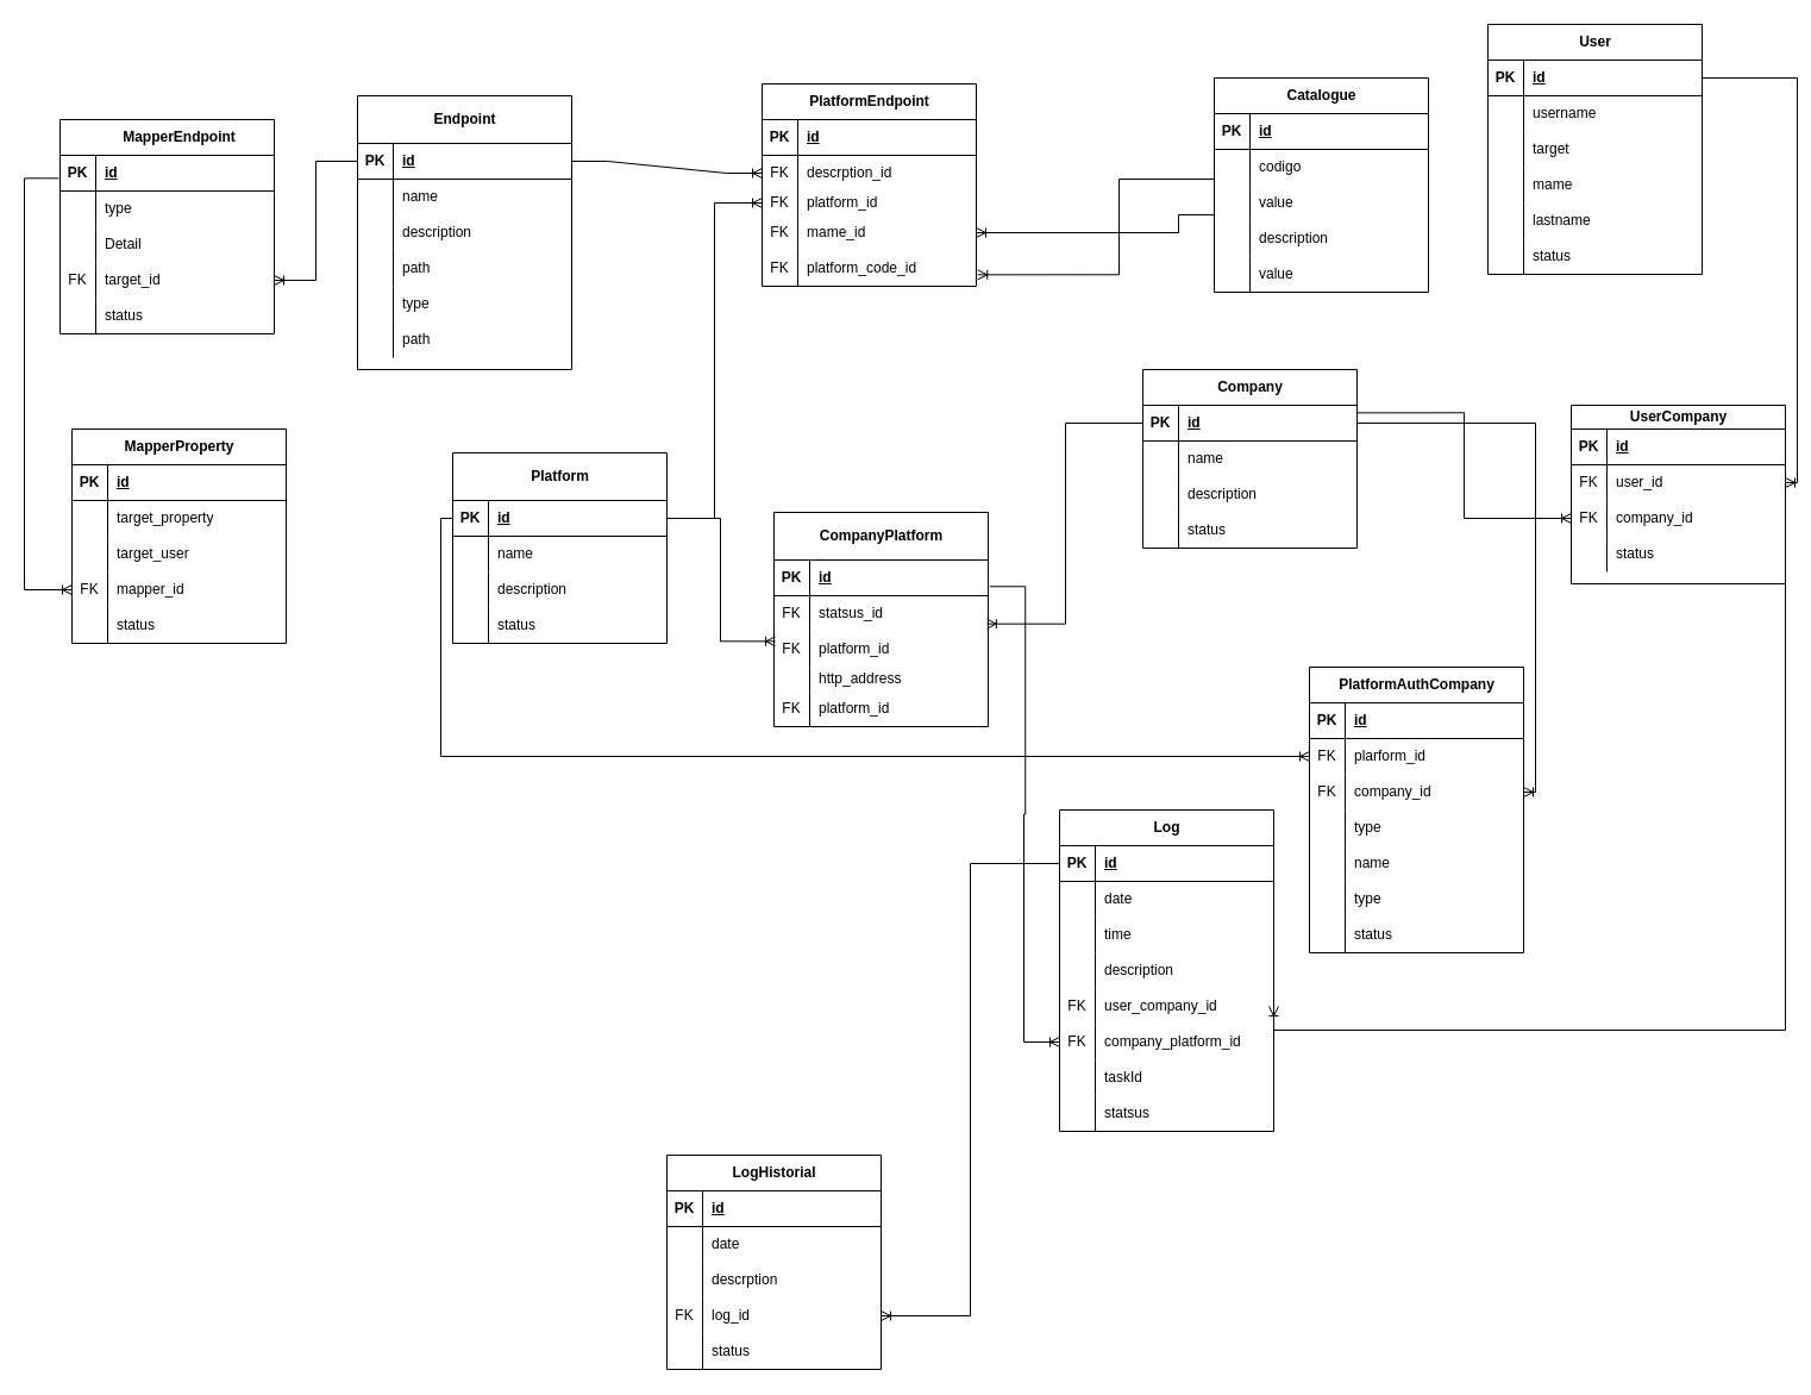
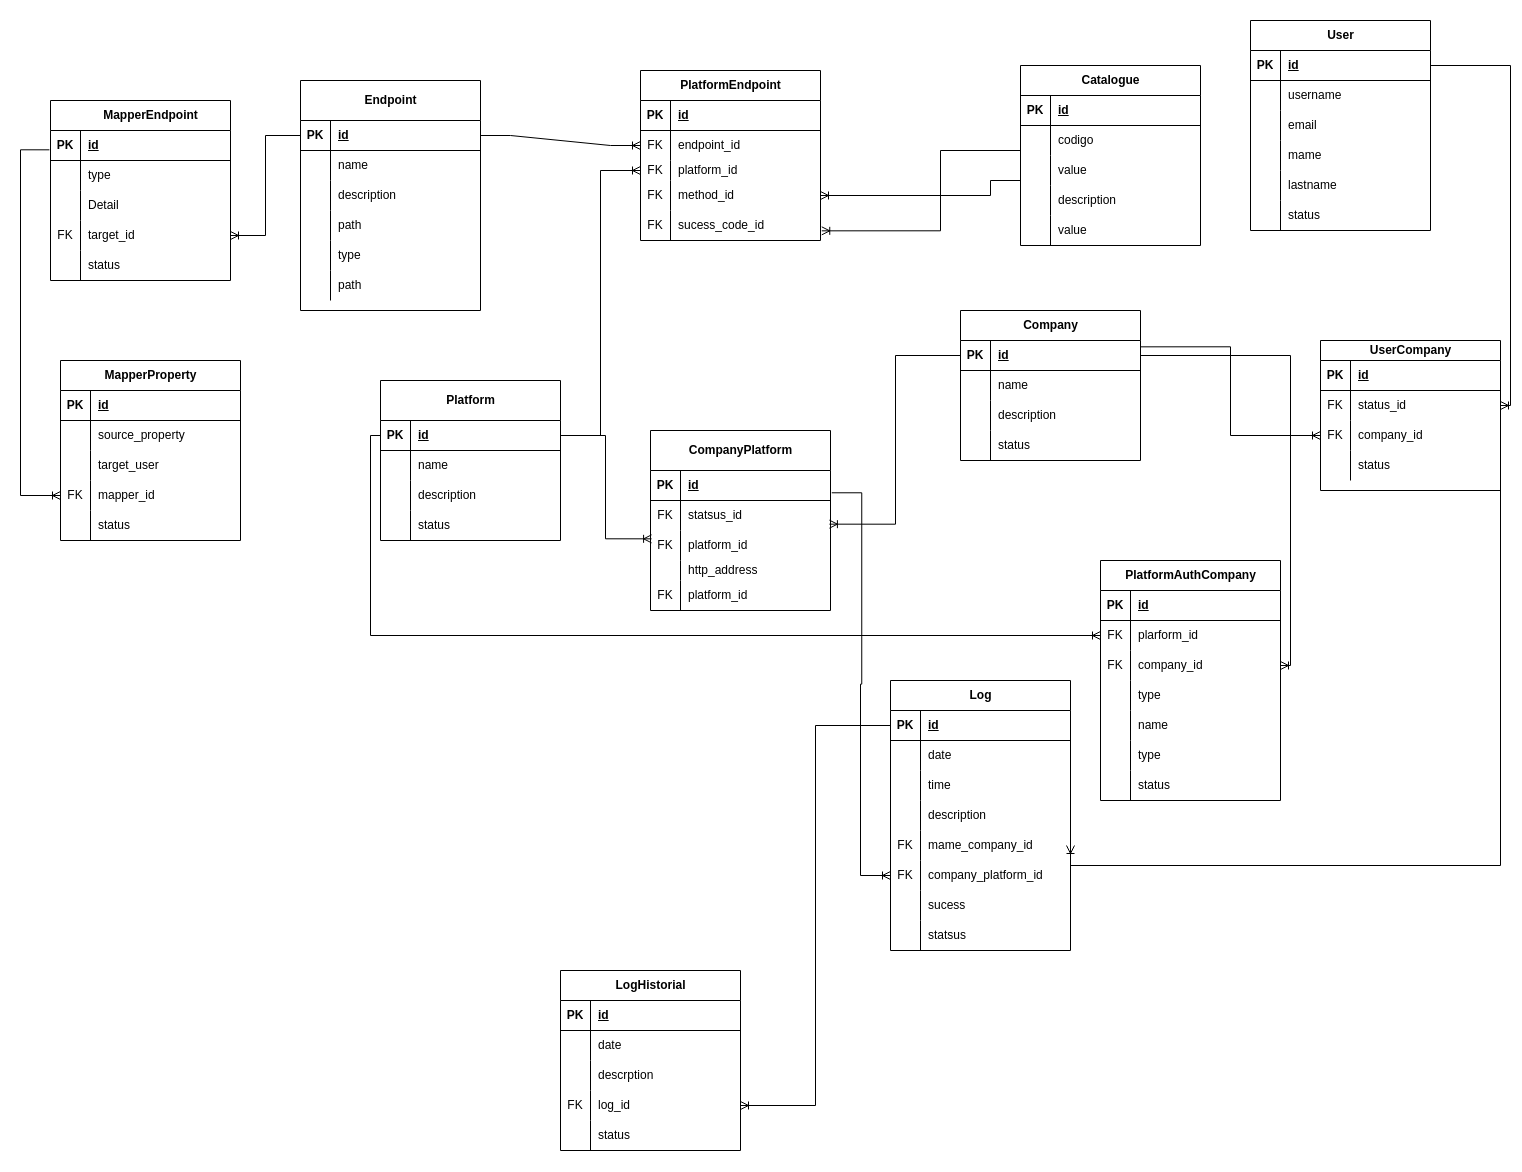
- <mxCell id="108" value="target" style="shape=partialRectangle;connectable=0;fillColor=none;top=0;left=0;bottom=0;right=0;align=left;spacingLeft=6;overflow=hidden;whiteSpace=wrap;html=1;" parent="106" vertex="1"><mxGeometry x="30" width="150" height="30" as="geometry"><mxRectangle width="150" height="30" as="alternateBounds" /></mxGeometry></mxCell>
+ <mxCell id="108" value="email" style="shape=partialRectangle;connectable=0;fillColor=none;top=0;left=0;bottom=0;right=0;align=left;spacingLeft=6;overflow=hidden;whiteSpace=wrap;html=1;" parent="106" vertex="1"><mxGeometry x="30" width="150" height="30" as="geometry"><mxRectangle width="150" height="30" as="alternateBounds" /></mxGeometry></mxCell>
- <mxCell id="53" value="descrption_id" style="shape=partialRectangle;connectable=0;fillColor=none;top=0;left=0;bottom=0;right=0;align=left;spacingLeft=6;overflow=hidden;whiteSpace=wrap;html=1;" parent="51" vertex="1"><mxGeometry x="30" width="150" height="30" as="geometry"><mxRectangle width="150" height="30" as="alternateBounds" /></mxGeometry></mxCell>
+ <mxCell id="53" value="endpoint_id" style="shape=partialRectangle;connectable=0;fillColor=none;top=0;left=0;bottom=0;right=0;align=left;spacingLeft=6;overflow=hidden;whiteSpace=wrap;html=1;" parent="51" vertex="1"><mxGeometry x="30" width="150" height="30" as="geometry"><mxRectangle width="150" height="30" as="alternateBounds" /></mxGeometry></mxCell>
- <mxCell id="59" value="mame_id" style="shape=partialRectangle;connectable=0;fillColor=none;top=0;left=0;bottom=0;right=0;align=left;spacingLeft=6;overflow=hidden;whiteSpace=wrap;html=1;" parent="57" vertex="1"><mxGeometry x="30" width="150" height="30" as="geometry"><mxRectangle width="150" height="30" as="alternateBounds" /></mxGeometry></mxCell>
+ <mxCell id="59" value="method_id" style="shape=partialRectangle;connectable=0;fillColor=none;top=0;left=0;bottom=0;right=0;align=left;spacingLeft=6;overflow=hidden;whiteSpace=wrap;html=1;" parent="57" vertex="1"><mxGeometry x="30" width="150" height="30" as="geometry"><mxRectangle width="150" height="30" as="alternateBounds" /></mxGeometry></mxCell>
- <mxCell id="62" value="platform_code_id" style="shape=partialRectangle;connectable=0;fillColor=none;top=0;left=0;bottom=0;right=0;align=left;spacingLeft=6;overflow=hidden;whiteSpace=wrap;html=1;" parent="60" vertex="1"><mxGeometry x="30" width="150" height="30" as="geometry"><mxRectangle width="150" height="30" as="alternateBounds" /></mxGeometry></mxCell>
+ <mxCell id="62" value="sucess_code_id" style="shape=partialRectangle;connectable=0;fillColor=none;top=0;left=0;bottom=0;right=0;align=left;spacingLeft=6;overflow=hidden;whiteSpace=wrap;html=1;" parent="60" vertex="1"><mxGeometry x="30" width="150" height="30" as="geometry"><mxRectangle width="150" height="30" as="alternateBounds" /></mxGeometry></mxCell>
- <mxCell id="126" value="user_id" style="shape=partialRectangle;connectable=0;fillColor=none;top=0;left=0;bottom=0;right=0;align=left;spacingLeft=6;overflow=hidden;whiteSpace=wrap;html=1;" parent="124" vertex="1"><mxGeometry x="30" width="150" height="30" as="geometry"><mxRectangle width="150" height="30" as="alternateBounds" /></mxGeometry></mxCell>
+ <mxCell id="126" value="status_id" style="shape=partialRectangle;connectable=0;fillColor=none;top=0;left=0;bottom=0;right=0;align=left;spacingLeft=6;overflow=hidden;whiteSpace=wrap;html=1;" parent="124" vertex="1"><mxGeometry x="30" width="150" height="30" as="geometry"><mxRectangle width="150" height="30" as="alternateBounds" /></mxGeometry></mxCell>
- <mxCell id="226" value="target_property" style="shape=partialRectangle;connectable=0;fillColor=none;top=0;left=0;bottom=0;right=0;align=left;spacingLeft=6;overflow=hidden;whiteSpace=wrap;html=1;" vertex="1" parent="224"><mxGeometry x="30" width="150" height="30" as="geometry"><mxRectangle width="150" height="30" as="alternateBounds" /></mxGeometry></mxCell>
+ <mxCell id="226" value="source_property" style="shape=partialRectangle;connectable=0;fillColor=none;top=0;left=0;bottom=0;right=0;align=left;spacingLeft=6;overflow=hidden;whiteSpace=wrap;html=1;" vertex="1" parent="224"><mxGeometry x="30" width="150" height="30" as="geometry"><mxRectangle width="150" height="30" as="alternateBounds" /></mxGeometry></mxCell>
- <mxCell id="174" value="user_company_id" style="shape=partialRectangle;connectable=0;fillColor=none;top=0;left=0;bottom=0;right=0;align=left;spacingLeft=6;overflow=hidden;whiteSpace=wrap;html=1;" parent="172" vertex="1"><mxGeometry x="30" width="150" height="30" as="geometry"><mxRectangle width="150" height="30" as="alternateBounds" /></mxGeometry></mxCell>
+ <mxCell id="174" value="mame_company_id" style="shape=partialRectangle;connectable=0;fillColor=none;top=0;left=0;bottom=0;right=0;align=left;spacingLeft=6;overflow=hidden;whiteSpace=wrap;html=1;" parent="172" vertex="1"><mxGeometry x="30" width="150" height="30" as="geometry"><mxRectangle width="150" height="30" as="alternateBounds" /></mxGeometry></mxCell>
- <mxCell id="180" value="taskId" style="shape=partialRectangle;connectable=0;fillColor=none;top=0;left=0;bottom=0;right=0;align=left;spacingLeft=6;overflow=hidden;whiteSpace=wrap;html=1;" parent="178" vertex="1"><mxGeometry x="30" width="150" height="30" as="geometry"><mxRectangle width="150" height="30" as="alternateBounds" /></mxGeometry></mxCell>
+ <mxCell id="180" value="sucess" style="shape=partialRectangle;connectable=0;fillColor=none;top=0;left=0;bottom=0;right=0;align=left;spacingLeft=6;overflow=hidden;whiteSpace=wrap;html=1;" parent="178" vertex="1"><mxGeometry x="30" width="150" height="30" as="geometry"><mxRectangle width="150" height="30" as="alternateBounds" /></mxGeometry></mxCell>
